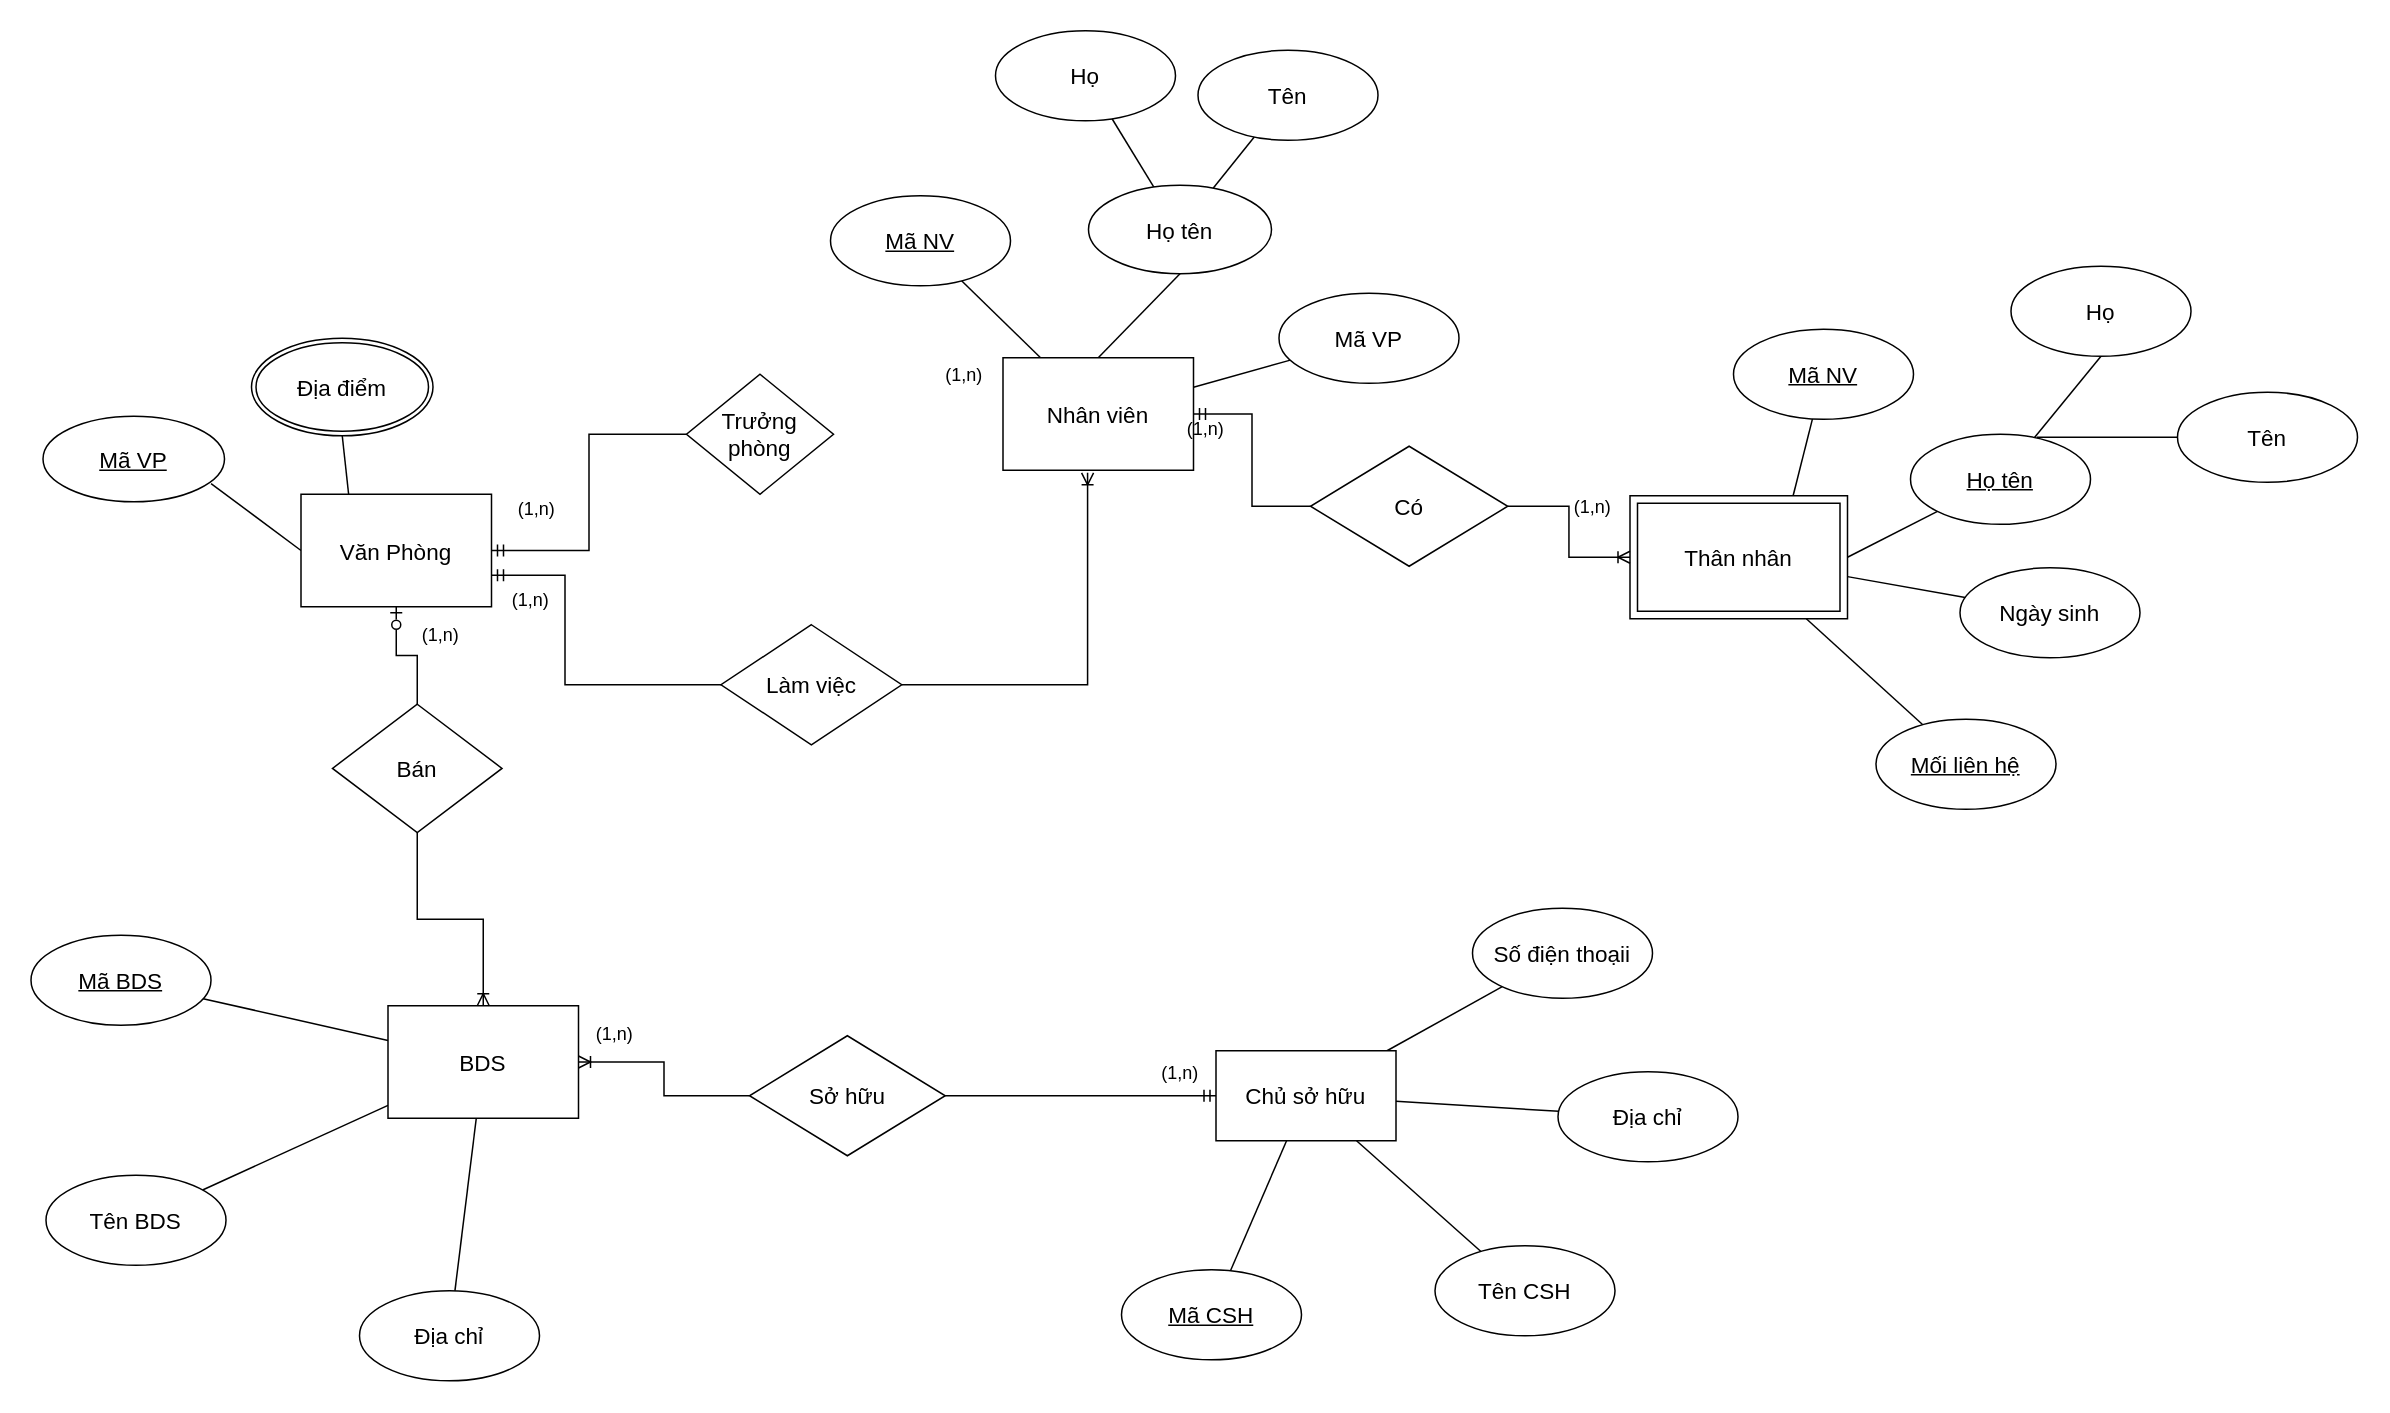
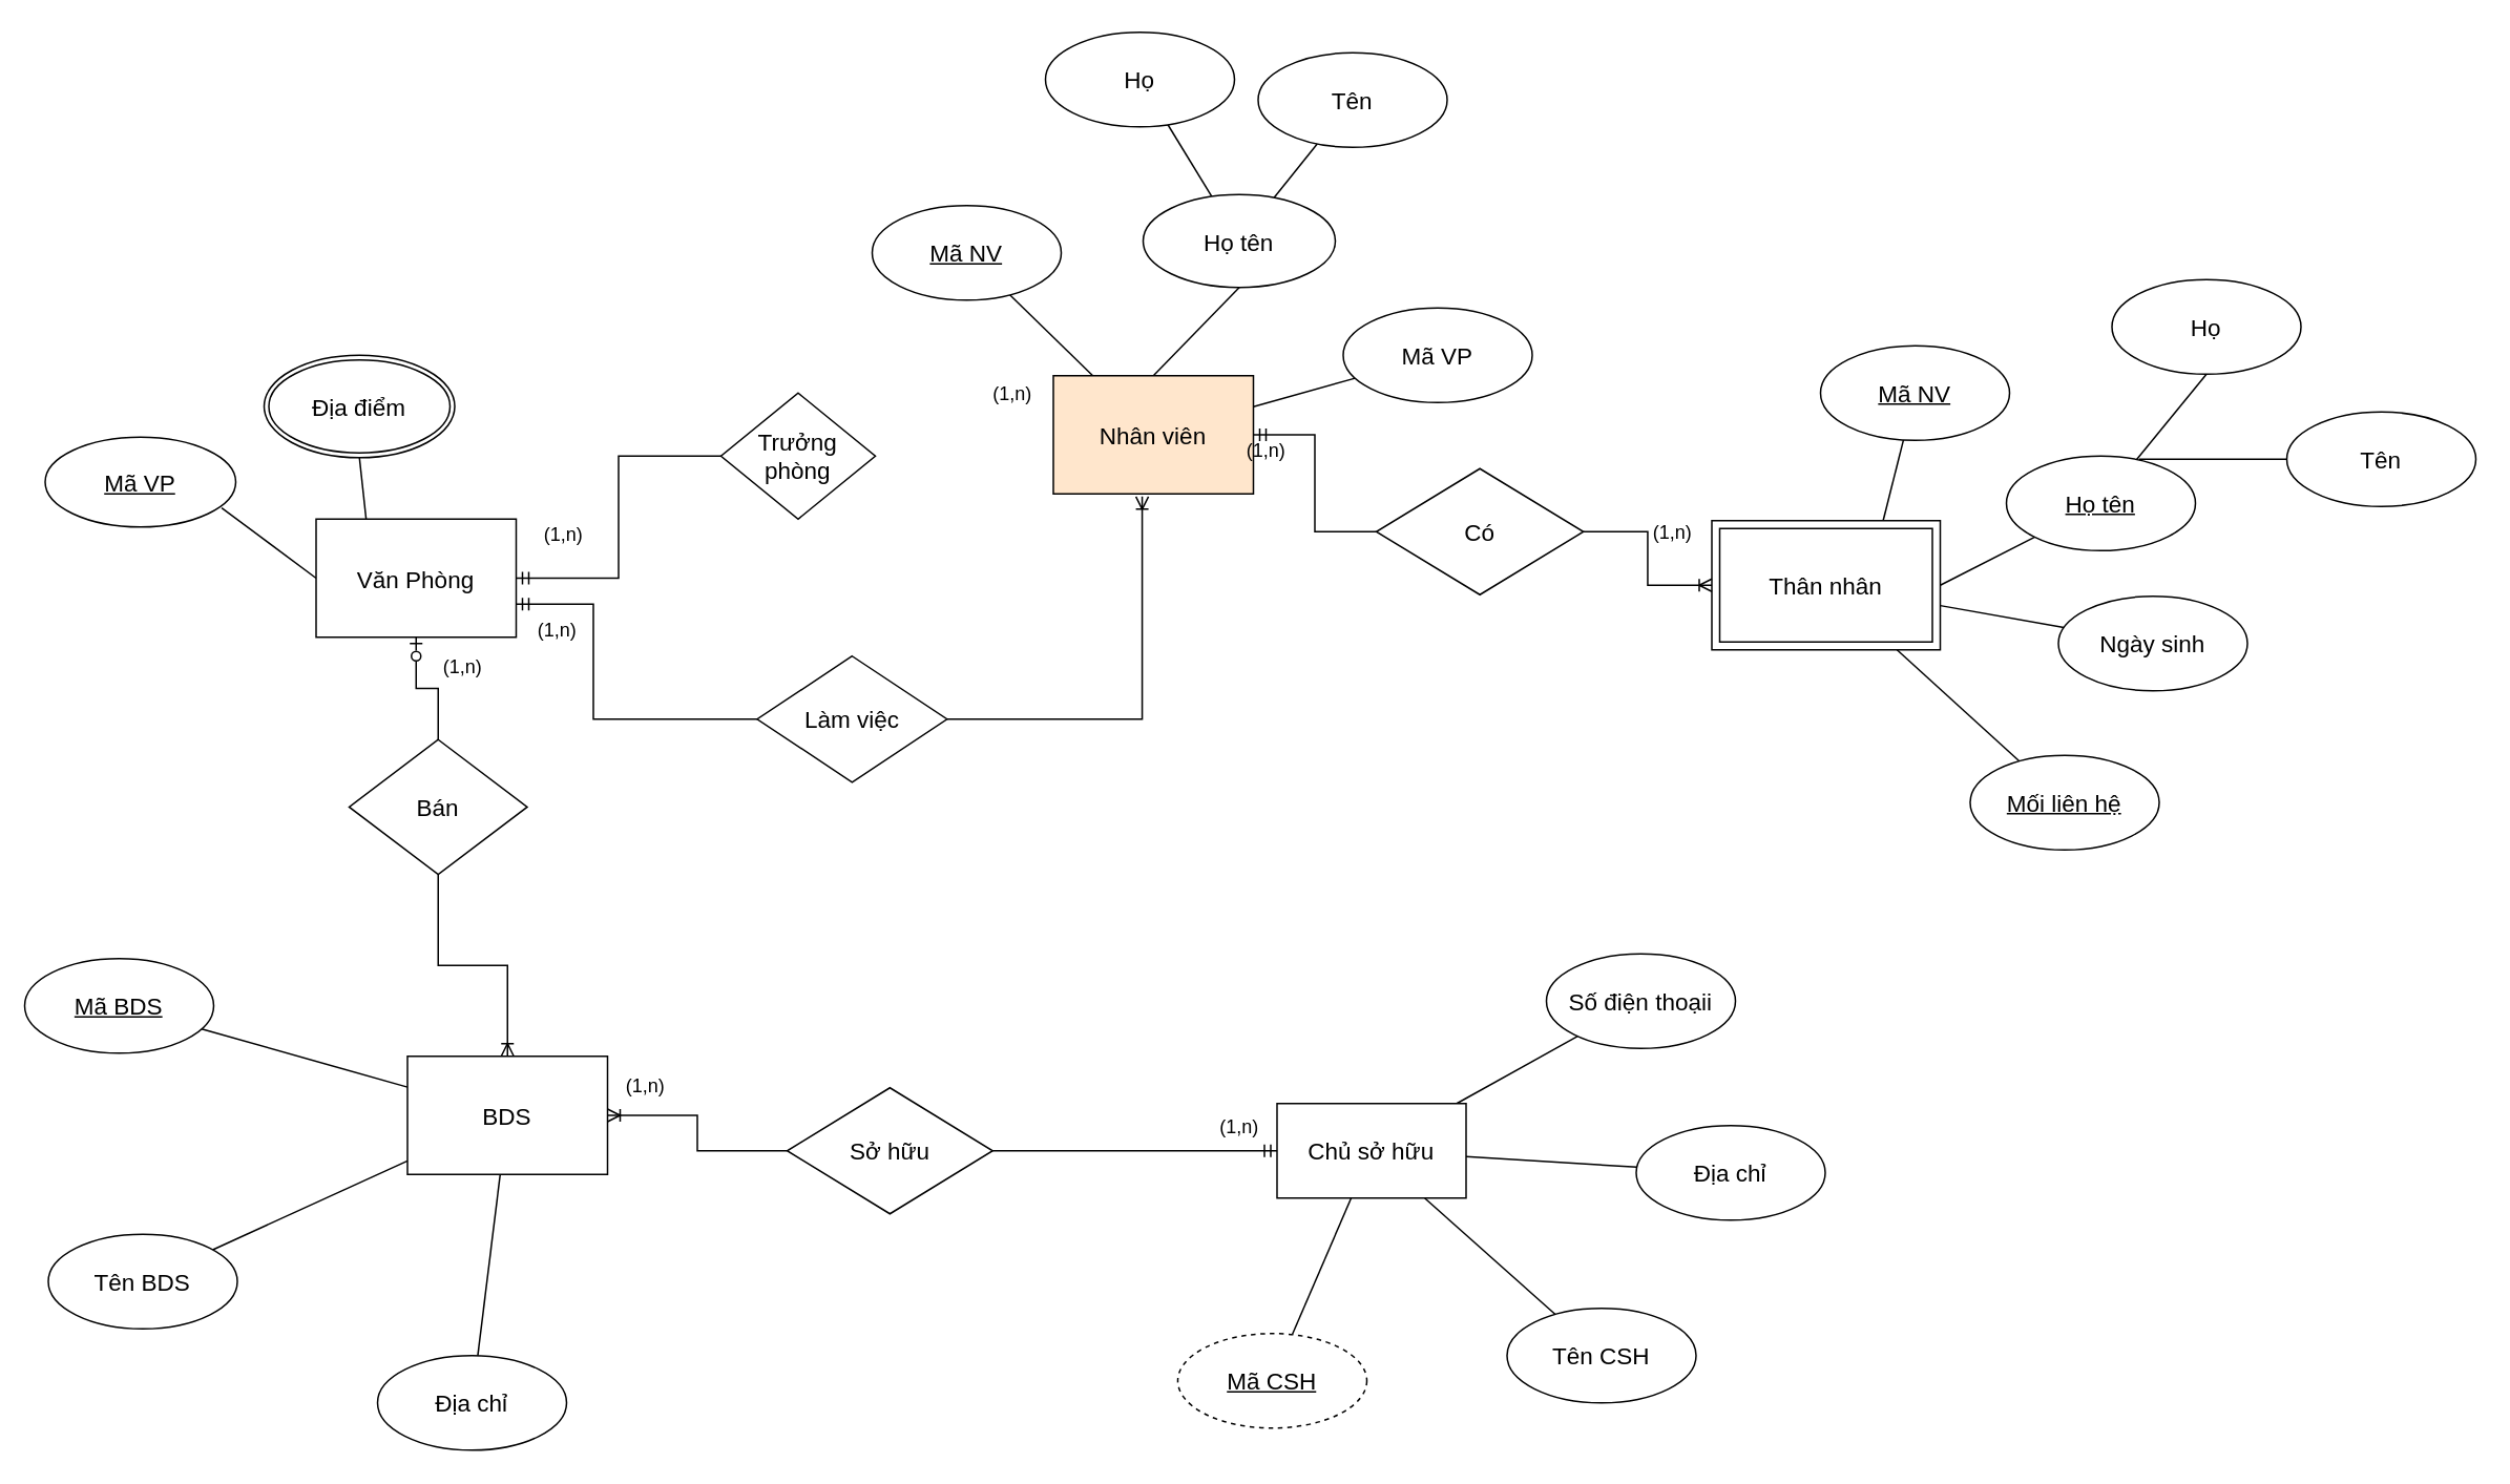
- <mxCell id="19" value="Nhân viên" style="whiteSpace=wrap;html=1;align=center;fontSize=15;" parent="1" vertex="1"><mxGeometry x="668" y="238" width="127" height="75" as="geometry" /></mxCell>
+ <mxCell id="19" value="Nhân viên" style="whiteSpace=wrap;html=1;align=center;fontSize=15;fillColor=#ffe6cc;" parent="1" vertex="1"><mxGeometry x="668" y="238" width="127" height="75" as="geometry" /></mxCell>
- <mxCell id="40" value="Mã BDS" style="ellipse;whiteSpace=wrap;html=1;fontSize=15;fontStyle=4" parent="1" vertex="1"><mxGeometry x="20" y="623" width="120" height="60" as="geometry" /></mxCell>
+ <mxCell id="40" value="Mã BDS" style="ellipse;whiteSpace=wrap;html=1;fontSize=15;fontStyle=4" parent="1" vertex="1"><mxGeometry x="15" y="608" width="120" height="60" as="geometry" /></mxCell>
- <mxCell id="56" value="Mã CSH" style="ellipse;whiteSpace=wrap;html=1;fontSize=15;fontStyle=4" parent="1" vertex="1"><mxGeometry x="747" y="846" width="120" height="60" as="geometry" /></mxCell>
+ <mxCell id="56" value="Mã CSH" style="ellipse;whiteSpace=wrap;html=1;fontSize=15;fontStyle=4;dashed=1;" parent="1" vertex="1"><mxGeometry x="747" y="846" width="120" height="60" as="geometry" /></mxCell>
